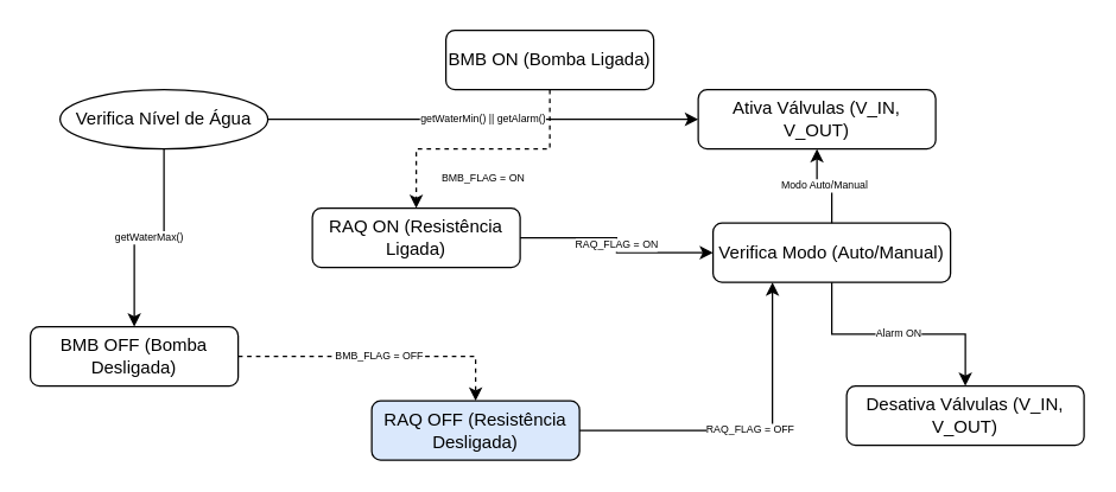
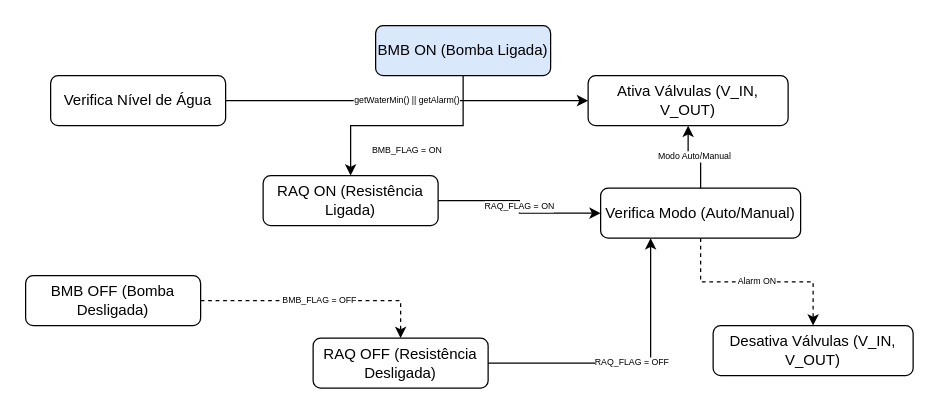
- <mxCell id="3" value="BMB ON (Bomba Ligada)" style="rounded=1;whiteSpace=wrap;html=1;" vertex="1" parent="1"><mxGeometry x="300" width="140" height="40" as="geometry" y="20" /></mxCell>
+ <mxCell id="3" value="BMB ON (Bomba Ligada)" style="rounded=1;whiteSpace=wrap;html=1;fillColor=#dae8fc;" vertex="1" parent="1"><mxGeometry x="300" width="140" height="40" as="geometry" y="20" /></mxCell>
- <mxCell id="2" value="Verifica Nível de Água" style="ellipse;whiteSpace=wrap;html=1;" vertex="1" parent="1"><mxGeometry x="40" y="60" width="140" height="40" as="geometry" /></mxCell>
+ <mxCell id="2" value="Verifica Nível de Água" style="rounded=1;whiteSpace=wrap;html=1;" vertex="1" parent="1"><mxGeometry x="40" y="60" width="140" height="40" as="geometry" /></mxCell>
- <mxCell id="12" value="BMB_FLAG = ON" style="edgeStyle=orthogonalEdgeStyle;rounded=0;orthogonalLoop=1;jettySize=auto;html=1;spacing=2;fontSize=7;dashed=1;" edge="1" parent="1" source="3" target="5"><mxGeometry y="20" relative="1" as="geometry"><mxPoint as="offset" /></mxGeometry></mxCell>
+ <mxCell id="12" value="BMB_FLAG = ON" style="edgeStyle=orthogonalEdgeStyle;rounded=0;orthogonalLoop=1;jettySize=auto;html=1;spacing=2;fontSize=7;" edge="1" parent="1" source="3" target="5"><mxGeometry y="20" relative="1" as="geometry"><mxPoint as="offset" /></mxGeometry></mxCell>
- <mxCell id="11" value="getWaterMax()" style="edgeStyle=orthogonalEdgeStyle;rounded=0;orthogonalLoop=1;jettySize=auto;html=1;spacing=2;fontSize=7;" edge="1" parent="1" source="2" target="4"><mxGeometry relative="1" as="geometry" /></mxCell>
- <mxCell id="17" value="Alarm ON" style="edgeStyle=orthogonalEdgeStyle;rounded=0;orthogonalLoop=1;jettySize=auto;html=1;spacing=2;fontSize=7;" edge="1" parent="1" source="7" target="9"><mxGeometry relative="1" as="geometry" /></mxCell>
+ <mxCell id="17" value="Alarm ON" style="edgeStyle=orthogonalEdgeStyle;rounded=0;orthogonalLoop=1;jettySize=auto;html=1;spacing=2;fontSize=7;dashed=1;" edge="1" parent="1" source="7" target="9"><mxGeometry relative="1" as="geometry" /></mxCell>
- <mxCell id="6" value="RAQ OFF (Resistência Desligada)" style="rounded=1;whiteSpace=wrap;html=1;fillColor=#dae8fc;" vertex="1" parent="1"><mxGeometry x="250" y="270" width="140" height="40" as="geometry" /></mxCell>
+ <mxCell id="6" value="RAQ OFF (Resistência Desligada)" style="rounded=1;whiteSpace=wrap;html=1;" vertex="1" parent="1"><mxGeometry x="250" y="270" width="140" height="40" as="geometry" /></mxCell>
